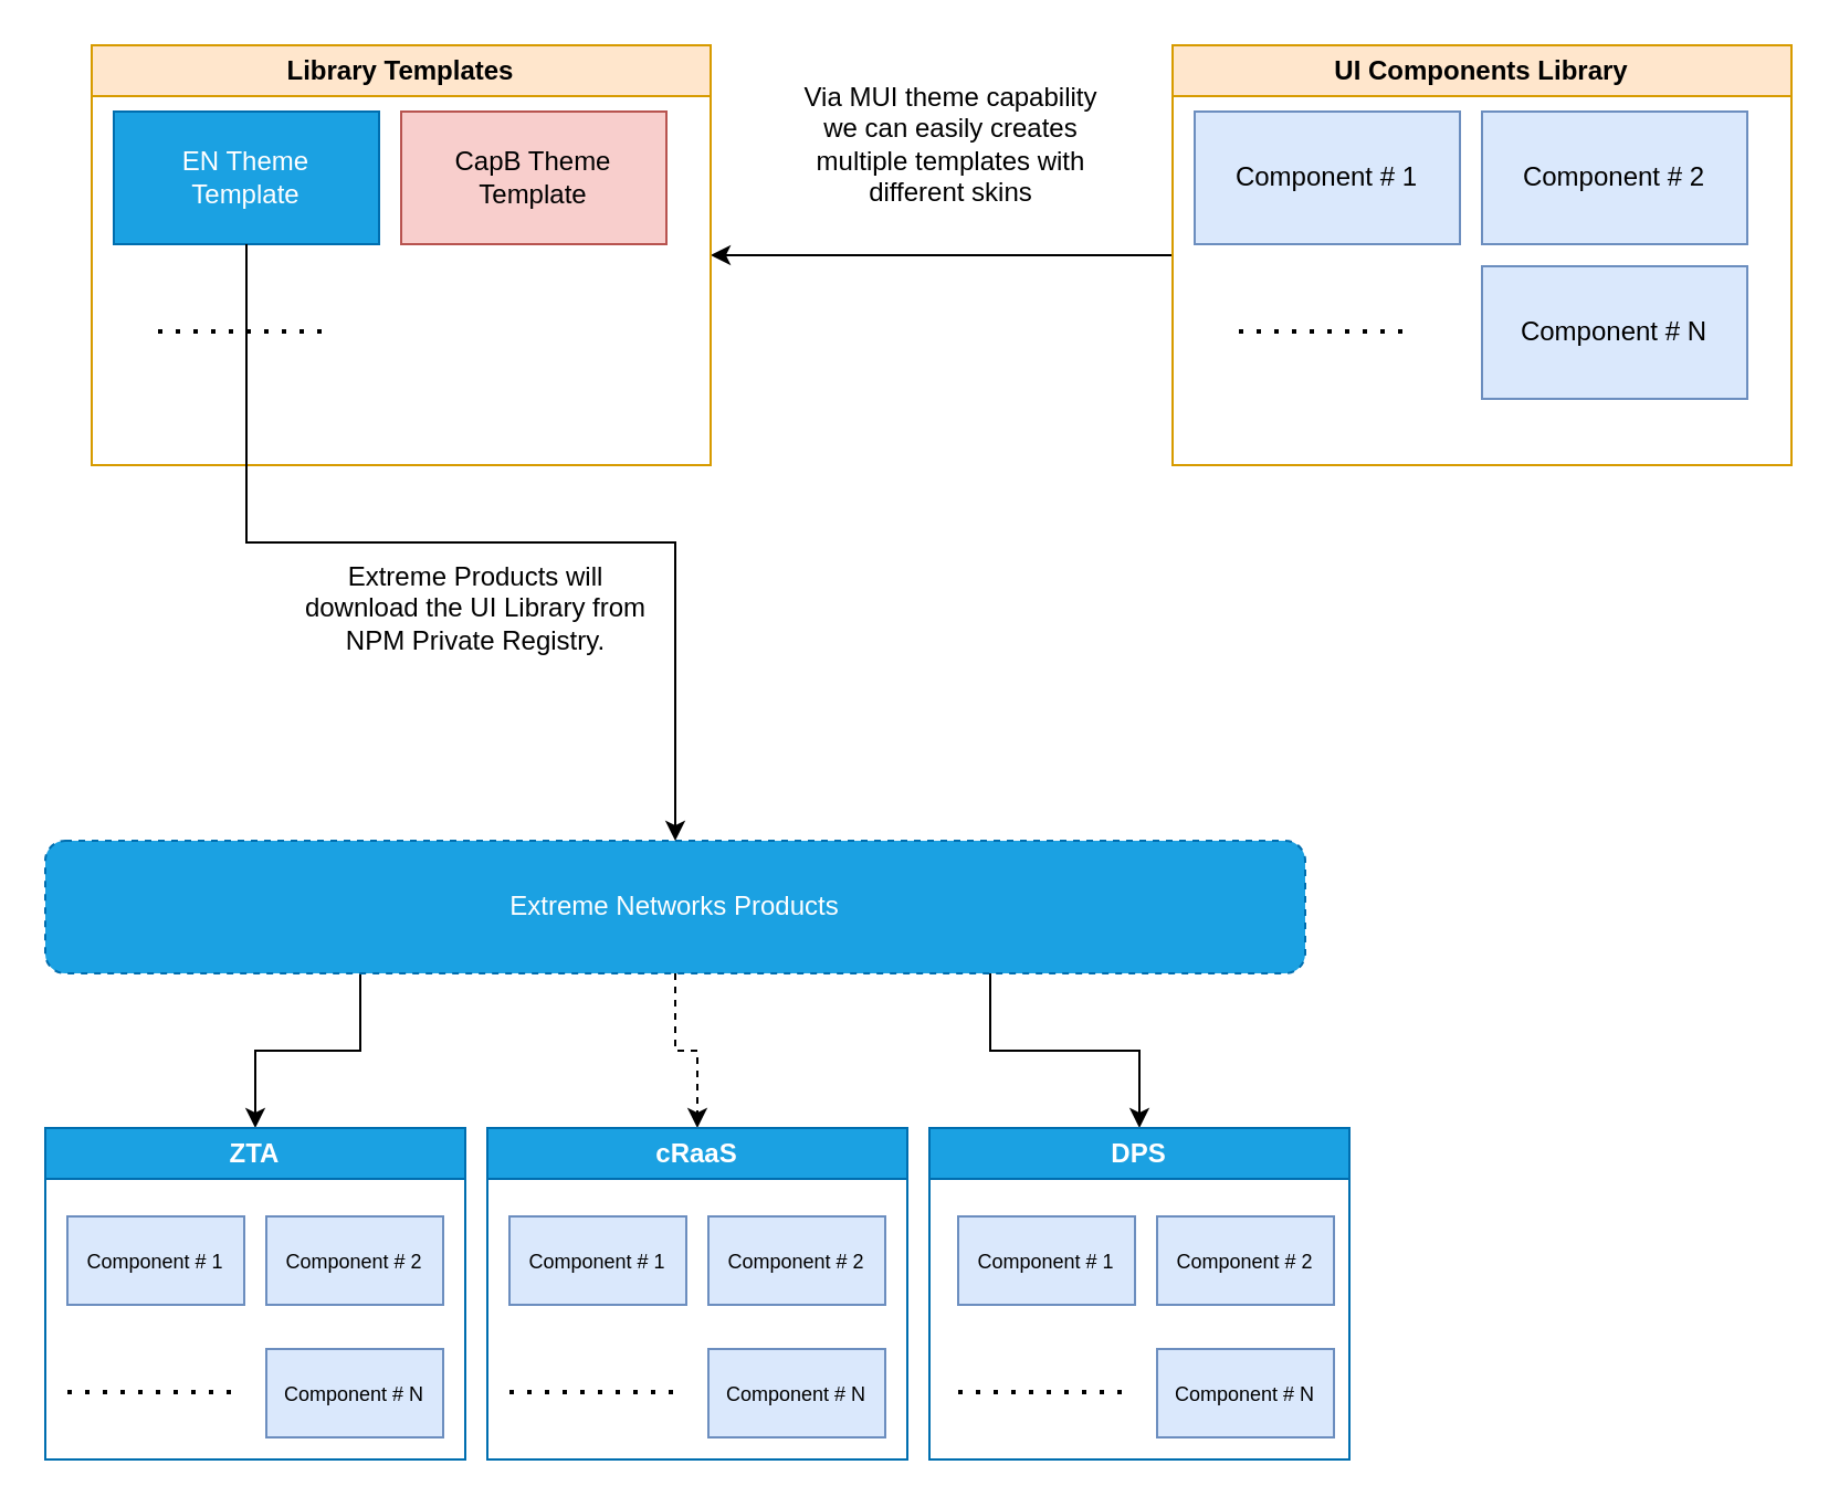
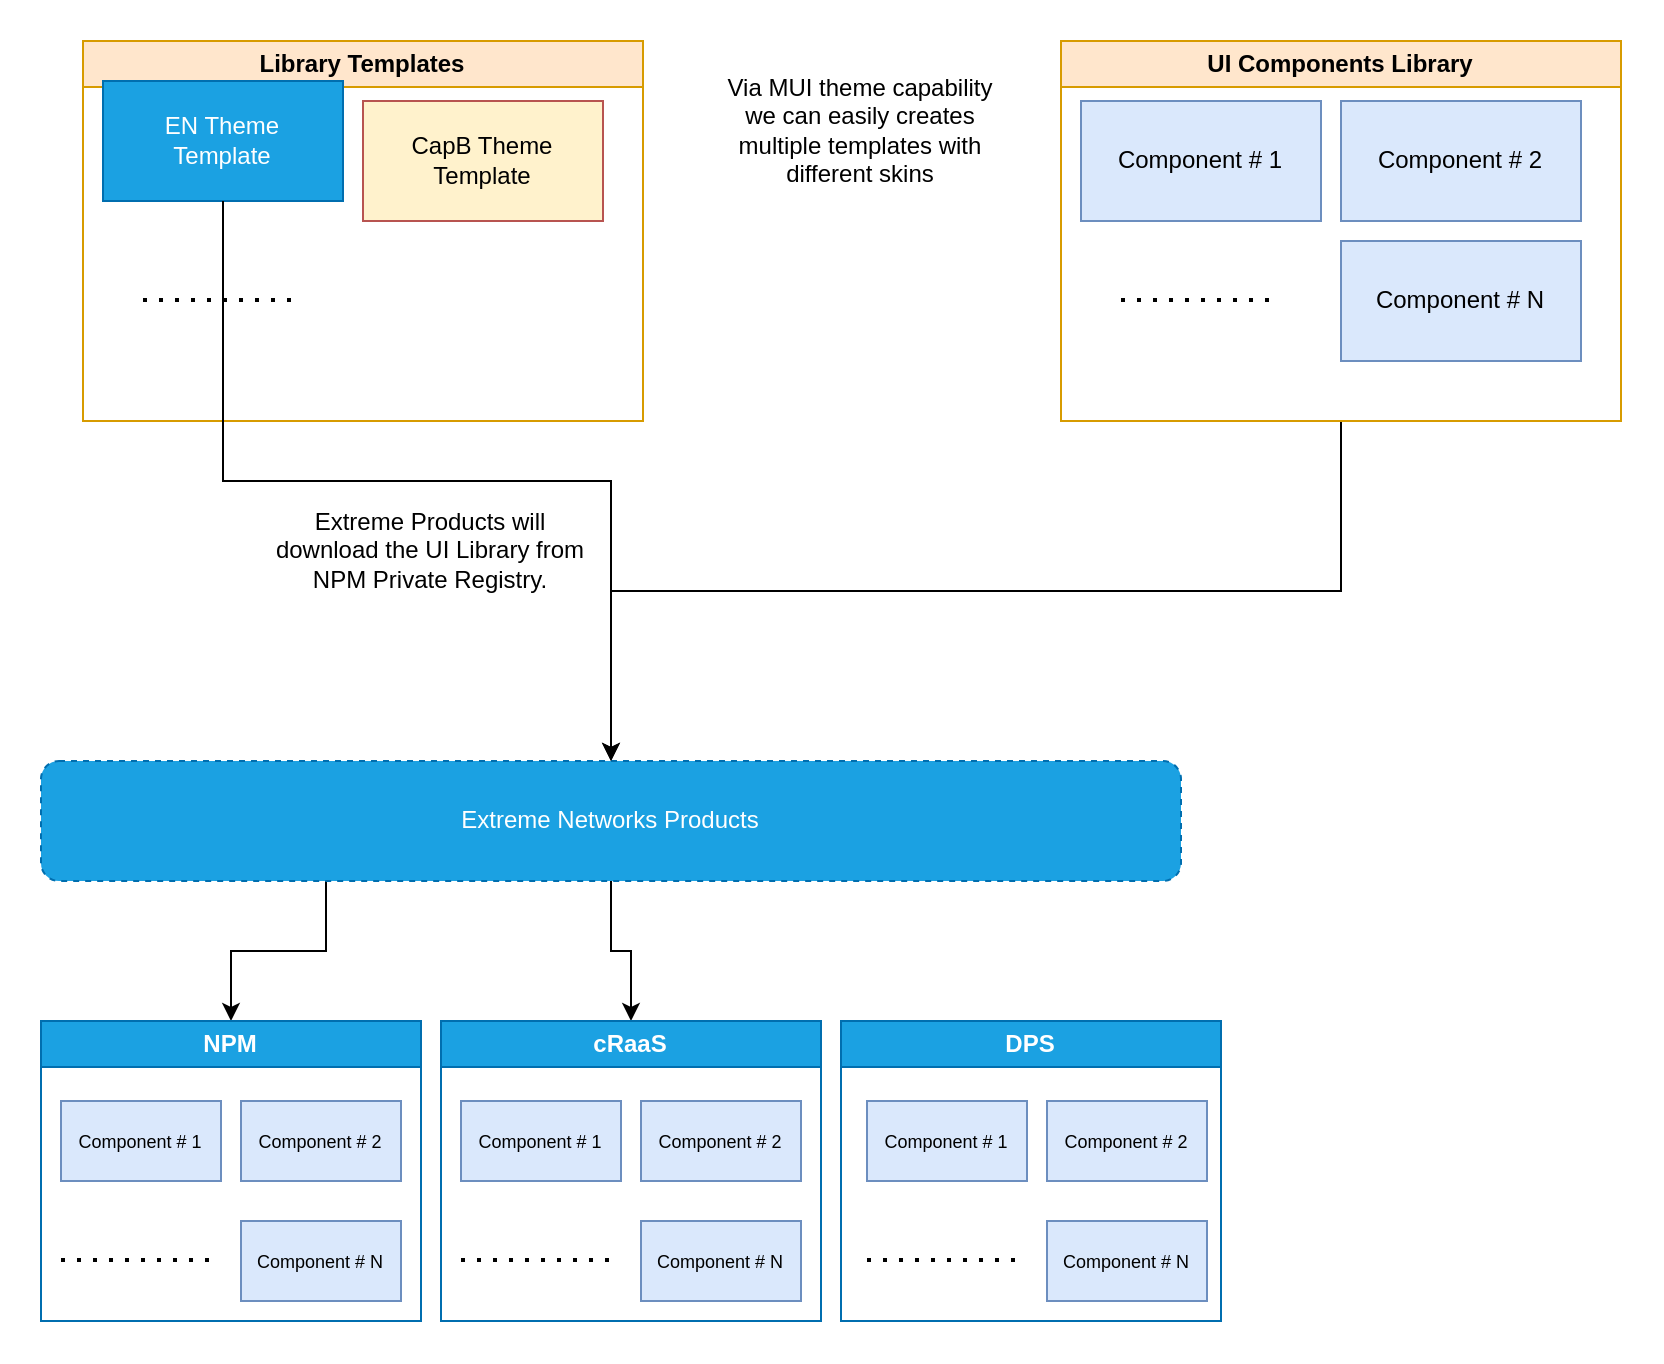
- <mxCell id="16" value="EN Theme &lt;br&gt;Template" style="rounded=0;whiteSpace=wrap;html=1;fillColor=#1ba1e2;strokeColor=#006EAF;fontColor=#ffffff;" vertex="1" parent="15"><mxGeometry x="10" y="30" width="120" height="60" as="geometry" /></mxCell>
+ <mxCell id="16" value="EN Theme &lt;br&gt;Template" style="rounded=0;whiteSpace=wrap;html=1;fillColor=#1ba1e2;strokeColor=#006EAF;fontColor=#ffffff;" vertex="1" parent="15"><mxGeometry x="10" y="20" width="120" height="60" as="geometry" /></mxCell>
- <mxCell id="17" value="CapB Theme Template" style="rounded=0;whiteSpace=wrap;html=1;fillColor=#f8cecc;strokeColor=#b85450;" vertex="1" parent="15"><mxGeometry x="140" y="30" width="120" height="60" as="geometry" /></mxCell>
+ <mxCell id="17" value="CapB Theme Template" style="rounded=0;whiteSpace=wrap;html=1;fillColor=#fff2cc;strokeColor=#b85450;" vertex="1" parent="15"><mxGeometry x="140" y="30" width="120" height="60" as="geometry" /></mxCell>
- <mxCell id="2" style="edgeStyle=orthogonalEdgeStyle;rounded=0;orthogonalLoop=1;jettySize=auto;html=1;entryX=1;entryY=0.5;entryDx=0;entryDy=0;" edge="1" parent="1" source="3" target="15"><mxGeometry relative="1" as="geometry" /></mxCell>
+ <mxCell id="2" style="edgeStyle=orthogonalEdgeStyle;rounded=0;orthogonalLoop=1;jettySize=auto;html=1;" edge="1" parent="1" source="3" target="11"><mxGeometry relative="1" as="geometry" /></mxCell>
- <mxCell id="9" style="edgeStyle=orthogonalEdgeStyle;rounded=0;orthogonalLoop=1;jettySize=auto;html=1;entryX=0.5;entryY=0;entryDx=0;entryDy=0;dashed=1;" edge="1" parent="1" source="11" target="13"><mxGeometry relative="1" as="geometry"><mxPoint x="345" y="500" as="targetPoint" /></mxGeometry></mxCell>
+ <mxCell id="9" style="edgeStyle=orthogonalEdgeStyle;rounded=0;orthogonalLoop=1;jettySize=auto;html=1;entryX=0.5;entryY=0;entryDx=0;entryDy=0;" edge="1" parent="1" source="11" target="13"><mxGeometry relative="1" as="geometry"><mxPoint x="345" y="500" as="targetPoint" /></mxGeometry></mxCell>
- <mxCell id="10" style="edgeStyle=orthogonalEdgeStyle;rounded=0;orthogonalLoop=1;jettySize=auto;html=1;exitX=0.75;exitY=1;exitDx=0;exitDy=0;entryX=0.5;entryY=0;entryDx=0;entryDy=0;" edge="1" parent="1" source="11" target="14"><mxGeometry relative="1" as="geometry" /></mxCell>
- <mxCell id="12" value="ZTA" style="swimlane;whiteSpace=wrap;html=1;fillColor=#1ba1e2;strokeColor=#006EAF;fontColor=#ffffff;" vertex="1" parent="1"><mxGeometry x="20" y="510" width="190" height="150" as="geometry" /></mxCell>
+ <mxCell id="12" value="NPM" style="swimlane;whiteSpace=wrap;html=1;fillColor=#1ba1e2;strokeColor=#006EAF;fontColor=#ffffff;" vertex="1" parent="1"><mxGeometry x="20" y="510" width="190" height="150" as="geometry" /></mxCell>
